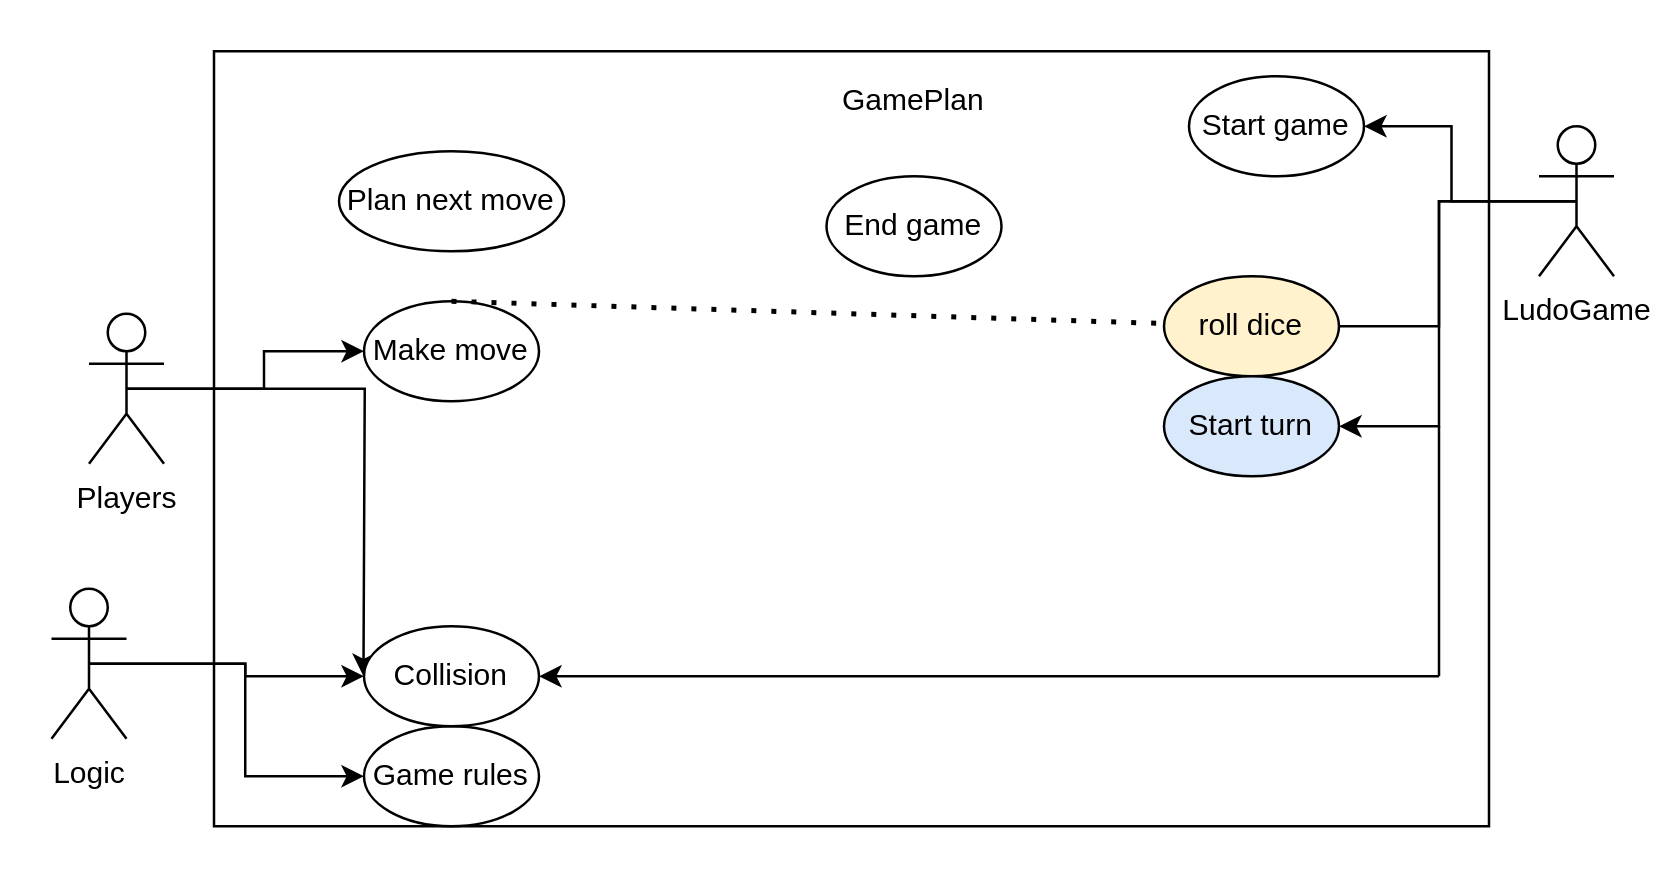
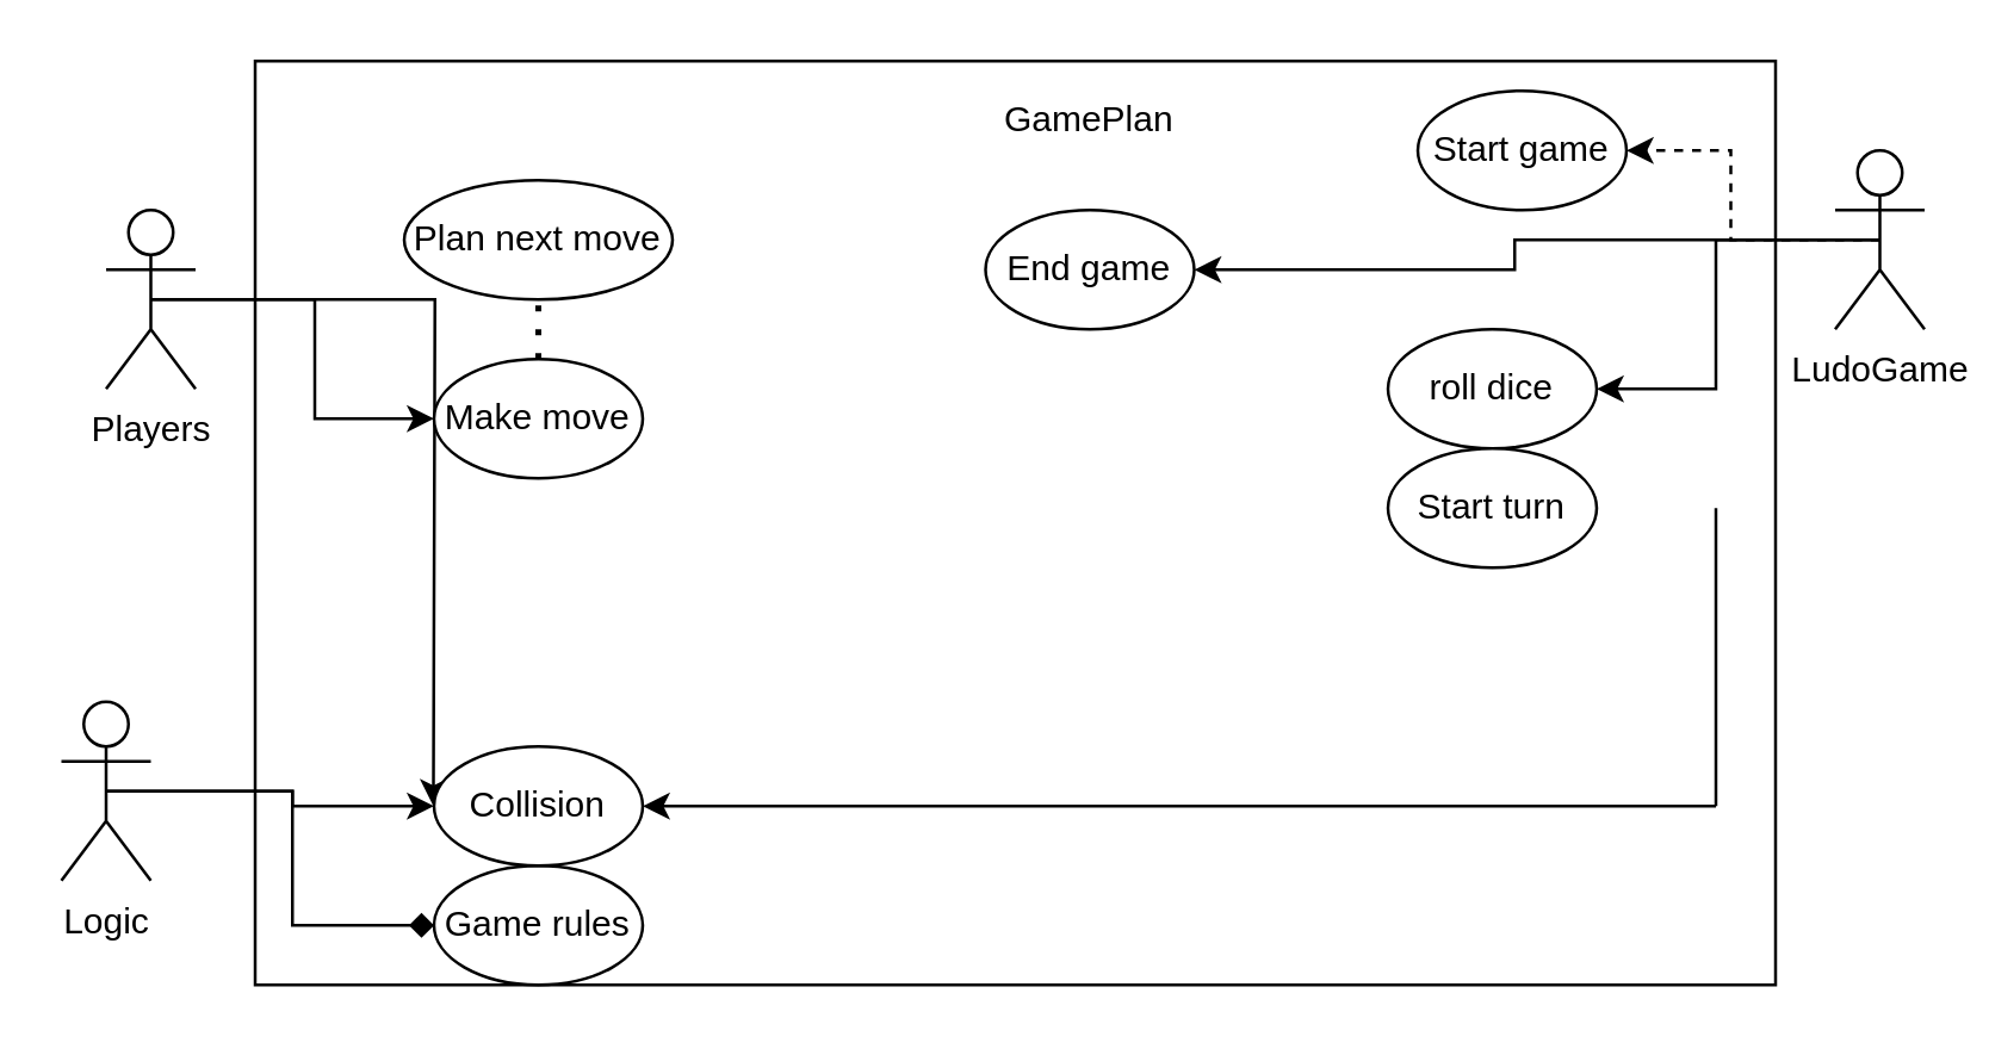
- <mxCell id="5" style="edgeStyle=orthogonalEdgeStyle;rounded=0;orthogonalLoop=1;jettySize=auto;html=1;exitX=0.5;exitY=0.5;exitDx=0;exitDy=0;exitPerimeter=0;" edge="1" parent="1" source="9" target="10"><mxGeometry relative="1" as="geometry" /></mxCell>
+ <mxCell id="5" style="edgeStyle=orthogonalEdgeStyle;rounded=0;orthogonalLoop=1;jettySize=auto;html=1;exitX=0.5;exitY=0.5;exitDx=0;exitDy=0;exitPerimeter=0;dashed=1;" edge="1" parent="1" source="9" target="10"><mxGeometry relative="1" as="geometry" /></mxCell>
+ <mxCell id="6" style="edgeStyle=orthogonalEdgeStyle;rounded=0;orthogonalLoop=1;jettySize=auto;html=1;exitX=0.5;exitY=0.5;exitDx=0;exitDy=0;exitPerimeter=0;entryX=1;entryY=0.5;entryDx=0;entryDy=0;" edge="1" parent="1" source="9" target="11"><mxGeometry relative="1" as="geometry" /></mxCell>
- <mxCell id="16" value="" style="endArrow=none;dashed=1;html=1;dashPattern=1 3;strokeWidth=2;exitX=0.5;exitY=0;exitDx=0;exitDy=0;" edge="1" parent="1" source="14" target="12"><mxGeometry width="50" height="50" relative="1" as="geometry"><mxPoint x="305" y="250" as="sourcePoint" /><mxPoint x="355" y="200" as="targetPoint" /></mxGeometry></mxCell>
+ <mxCell id="16" value="" style="endArrow=none;dashed=1;html=1;dashPattern=1 3;strokeWidth=2;entryX=0.5;entryY=1;entryDx=0;entryDy=0;exitX=0.5;exitY=0;exitDx=0;exitDy=0;" edge="1" parent="1" source="14" target="15"><mxGeometry width="50" height="50" relative="1" as="geometry"><mxPoint x="305" y="250" as="sourcePoint" /><mxPoint x="355" y="200" as="targetPoint" /></mxGeometry></mxCell>
- <mxCell id="12" value="roll dice" style="ellipse;whiteSpace=wrap;html=1;fillColor=#fff2cc;" vertex="1" parent="1"><mxGeometry x="465" y="110" width="70" height="40" as="geometry" /></mxCell>
+ <mxCell id="12" value="roll dice" style="ellipse;whiteSpace=wrap;html=1;" vertex="1" parent="1"><mxGeometry x="465" y="110" width="70" height="40" as="geometry" /></mxCell>
- <mxCell id="7" style="edgeStyle=orthogonalEdgeStyle;rounded=0;orthogonalLoop=1;jettySize=auto;html=1;exitX=0.5;exitY=0.5;exitDx=0;exitDy=0;exitPerimeter=0;entryX=1;entryY=0.5;entryDx=0;entryDy=0;endArrow=none;" edge="1" parent="1" source="9" target="12"><mxGeometry relative="1" as="geometry" /></mxCell>
+ <mxCell id="7" style="edgeStyle=orthogonalEdgeStyle;rounded=0;orthogonalLoop=1;jettySize=auto;html=1;exitX=0.5;exitY=0.5;exitDx=0;exitDy=0;exitPerimeter=0;entryX=1;entryY=0.5;entryDx=0;entryDy=0;" edge="1" parent="1" source="9" target="12"><mxGeometry relative="1" as="geometry" /></mxCell>
- <mxCell id="4" value="Players" style="shape=umlActor;verticalLabelPosition=bottom;verticalAlign=top;html=1;outlineConnect=0;" vertex="1" parent="1"><mxGeometry x="35" y="125" width="30" height="60" as="geometry" /></mxCell>
+ <mxCell id="4" value="Players" style="shape=umlActor;verticalLabelPosition=bottom;verticalAlign=top;html=1;outlineConnect=0;" vertex="1" parent="1"><mxGeometry x="35" y="70" width="30" height="60" as="geometry" /></mxCell>
- <mxCell id="8" style="edgeStyle=orthogonalEdgeStyle;rounded=0;orthogonalLoop=1;jettySize=auto;html=1;exitX=0.5;exitY=0.5;exitDx=0;exitDy=0;exitPerimeter=0;entryX=1;entryY=0.5;entryDx=0;entryDy=0;" edge="1" parent="1" source="9" target="13"><mxGeometry relative="1" as="geometry" /></mxCell>
- <mxCell id="13" value="Start turn" style="ellipse;whiteSpace=wrap;html=1;fillColor=#dae8fc;" vertex="1" parent="1"><mxGeometry x="465" y="150" width="70" height="40" as="geometry" /></mxCell>
+ <mxCell id="13" value="Start turn" style="ellipse;whiteSpace=wrap;html=1;" vertex="1" parent="1"><mxGeometry x="465" y="150" width="70" height="40" as="geometry" /></mxCell>
- <mxCell id="18" style="edgeStyle=orthogonalEdgeStyle;rounded=0;orthogonalLoop=1;jettySize=auto;html=1;exitX=0.5;exitY=0.5;exitDx=0;exitDy=0;exitPerimeter=0;" edge="1" parent="1" source="19" target="22"><mxGeometry relative="1" as="geometry" /></mxCell>
+ <mxCell id="18" style="edgeStyle=orthogonalEdgeStyle;rounded=0;orthogonalLoop=1;jettySize=auto;html=1;exitX=0.5;exitY=0.5;exitDx=0;exitDy=0;exitPerimeter=0;endArrow=diamond;" edge="1" parent="1" source="19" target="22"><mxGeometry relative="1" as="geometry" /></mxCell>
